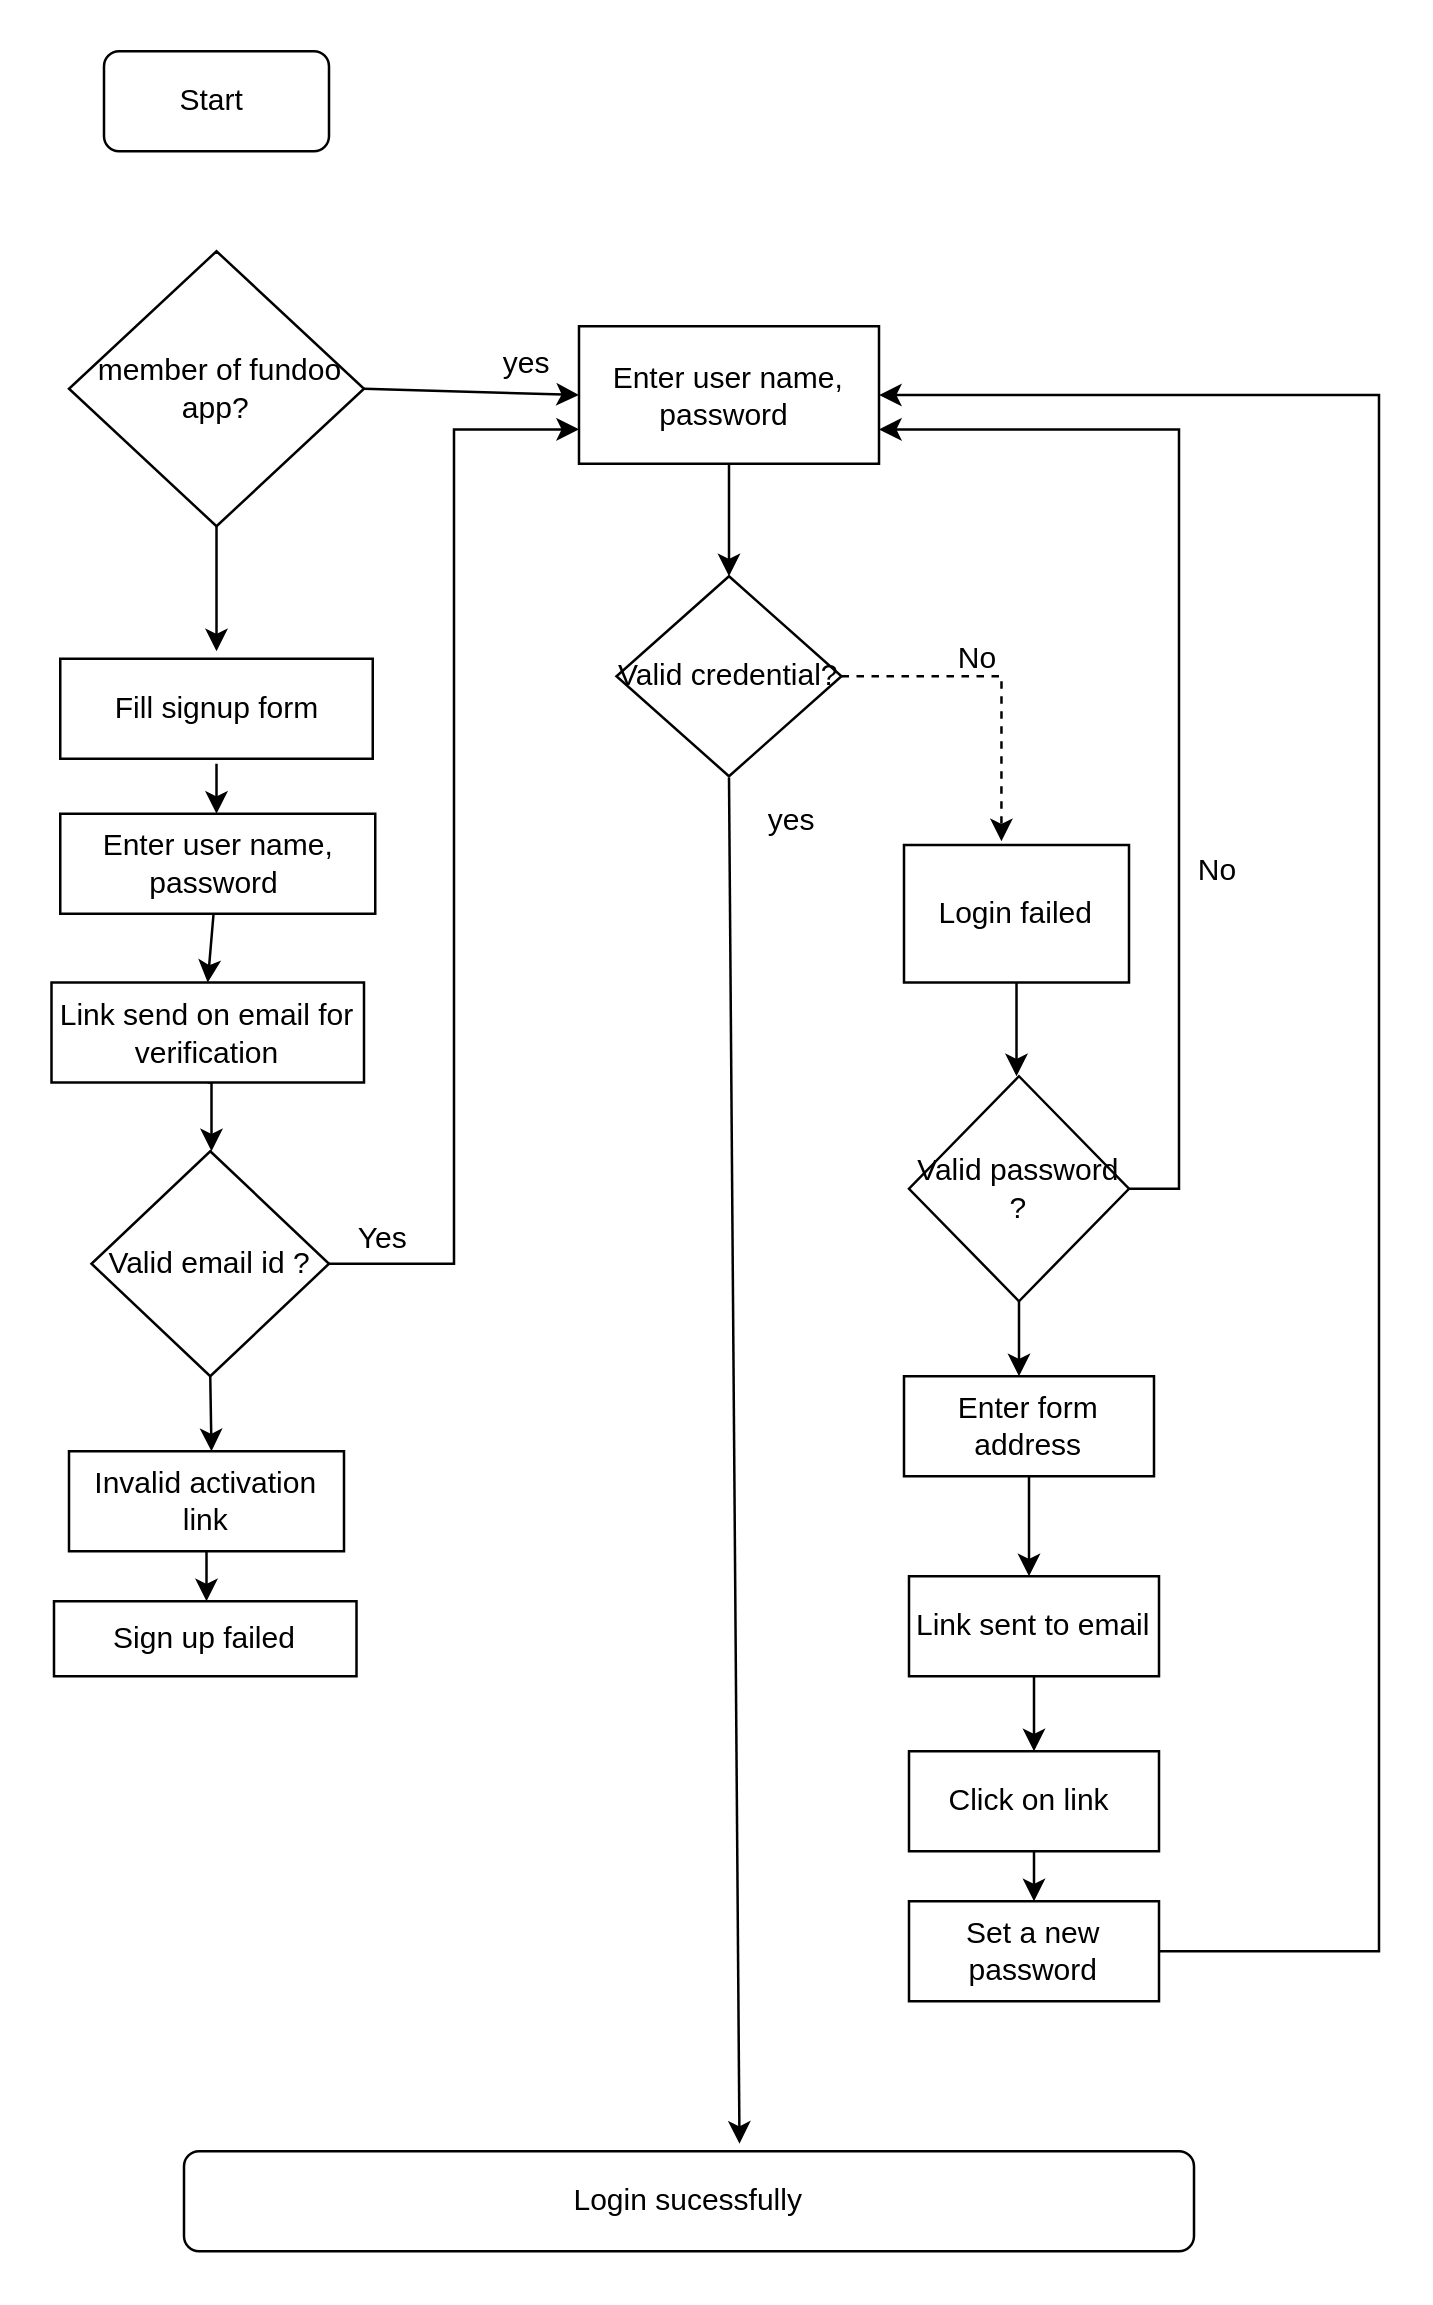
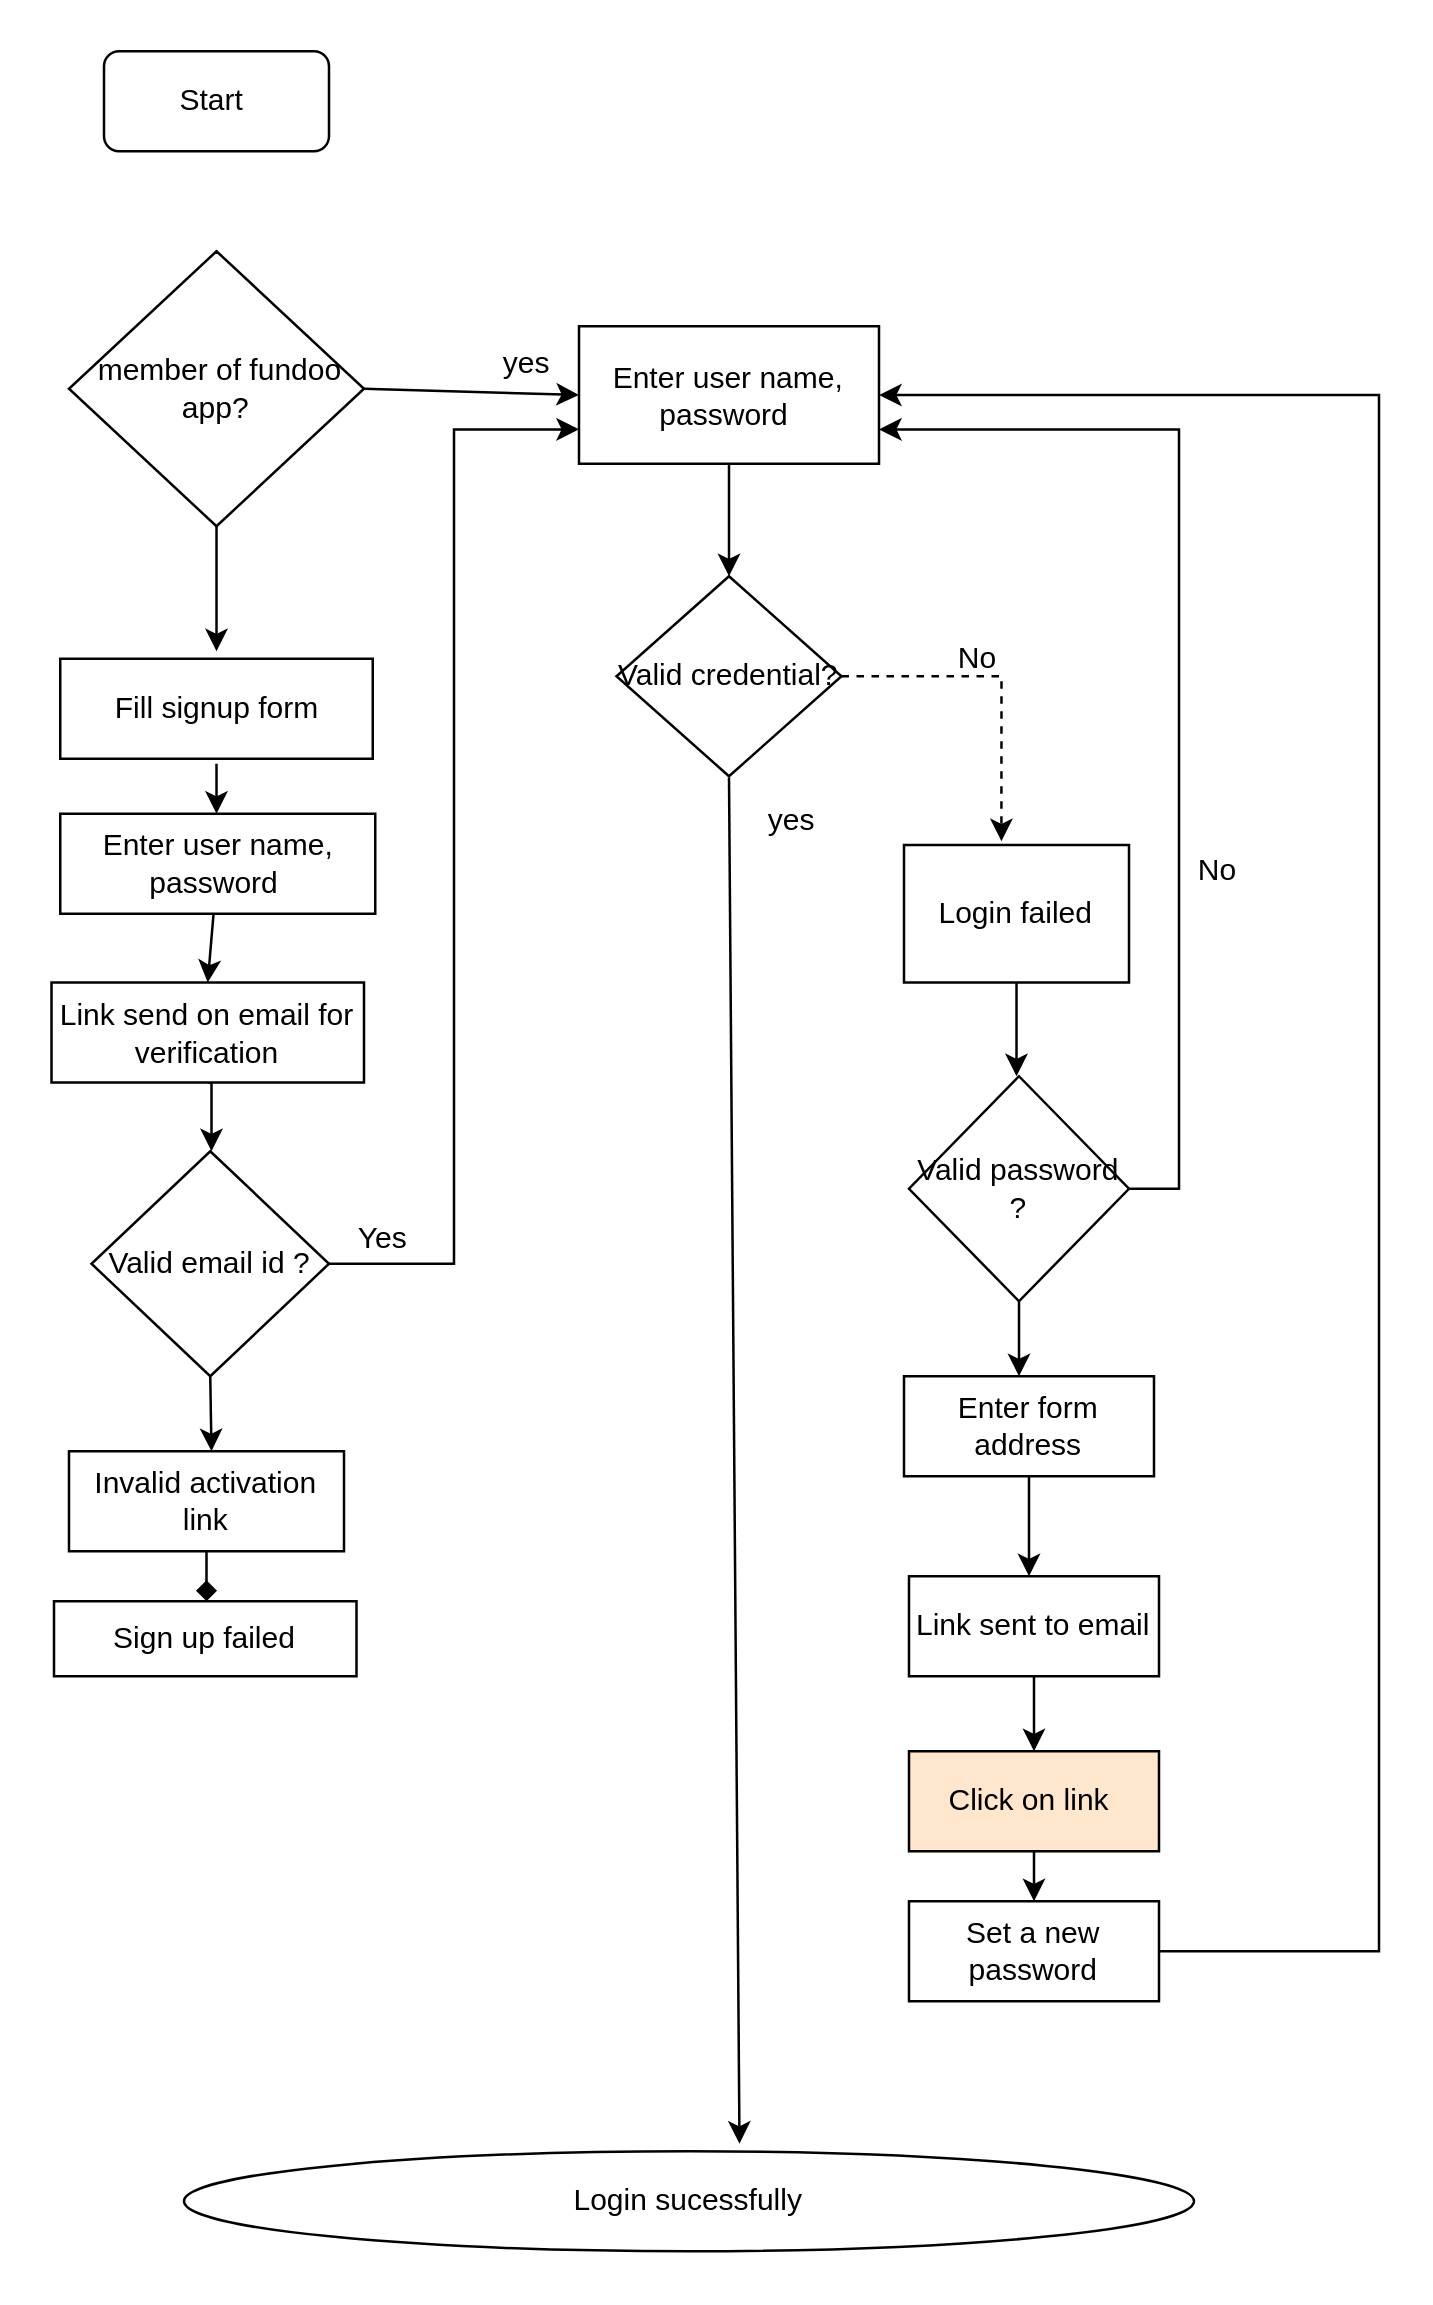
- <mxCell id="35" style="edgeStyle=orthogonalEdgeStyle;rounded=0;orthogonalLoop=1;jettySize=auto;html=1;exitX=0.5;exitY=1;exitDx=0;exitDy=0;" edge="1" parent="1" source="36" target="41"><mxGeometry relative="1" as="geometry"><mxPoint x="82" y="640" as="targetPoint" /></mxGeometry></mxCell>
+ <mxCell id="35" style="edgeStyle=orthogonalEdgeStyle;rounded=0;orthogonalLoop=1;jettySize=auto;html=1;exitX=0.5;exitY=1;exitDx=0;exitDy=0;endArrow=diamond;" edge="1" parent="1" source="36" target="41"><mxGeometry relative="1" as="geometry"><mxPoint x="82" y="640" as="targetPoint" /></mxGeometry></mxCell>
- <mxCell id="27" value="Click on link&amp;nbsp;" style="rounded=0;whiteSpace=wrap;html=1;" parent="1" vertex="1"><mxGeometry x="363" y="700" width="100" height="40" as="geometry" /></mxCell>
+ <mxCell id="27" value="Click on link&amp;nbsp;" style="rounded=0;whiteSpace=wrap;html=1;fillColor=#ffe6cc;" parent="1" vertex="1"><mxGeometry x="363" y="700" width="100" height="40" as="geometry" /></mxCell>
- <mxCell id="32" value="Login sucessfully" style="rounded=1;whiteSpace=wrap;html=1;" parent="1" vertex="1"><mxGeometry x="73" y="860" width="404" height="40" as="geometry" /></mxCell>
+ <mxCell id="32" value="Login sucessfully" style="ellipse;whiteSpace=wrap;html=1;" parent="1" vertex="1"><mxGeometry x="73" y="860" width="404" height="40" as="geometry" /></mxCell>
